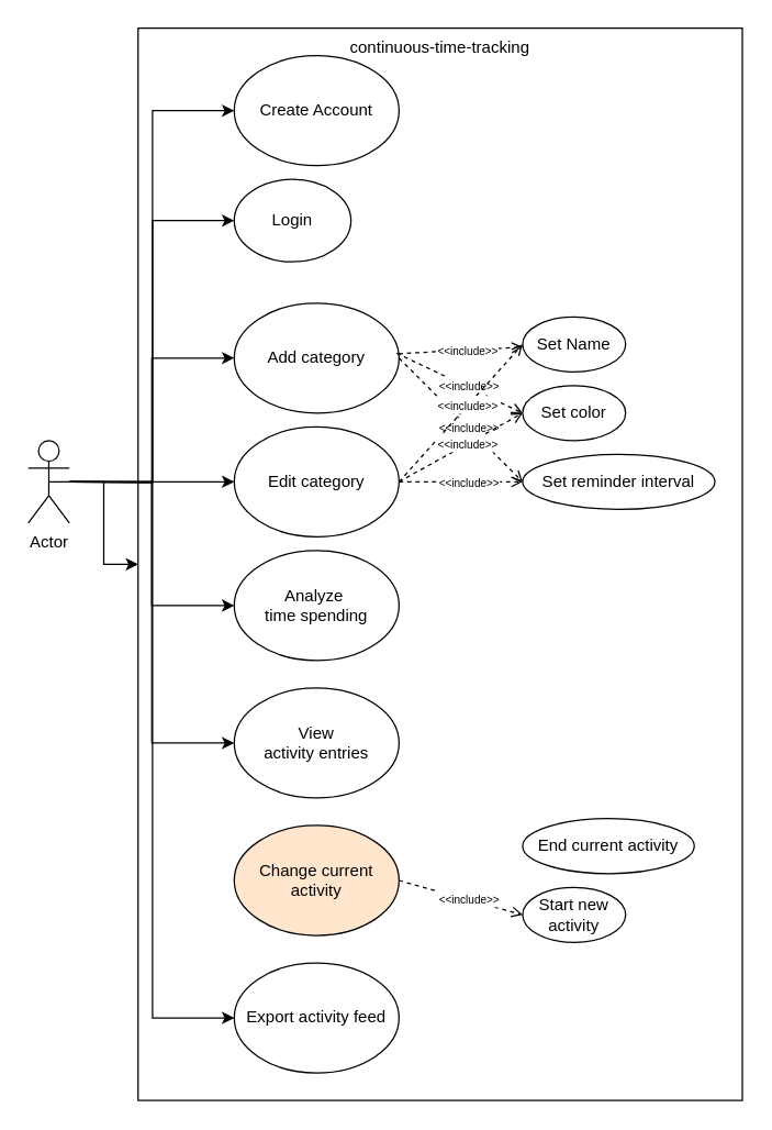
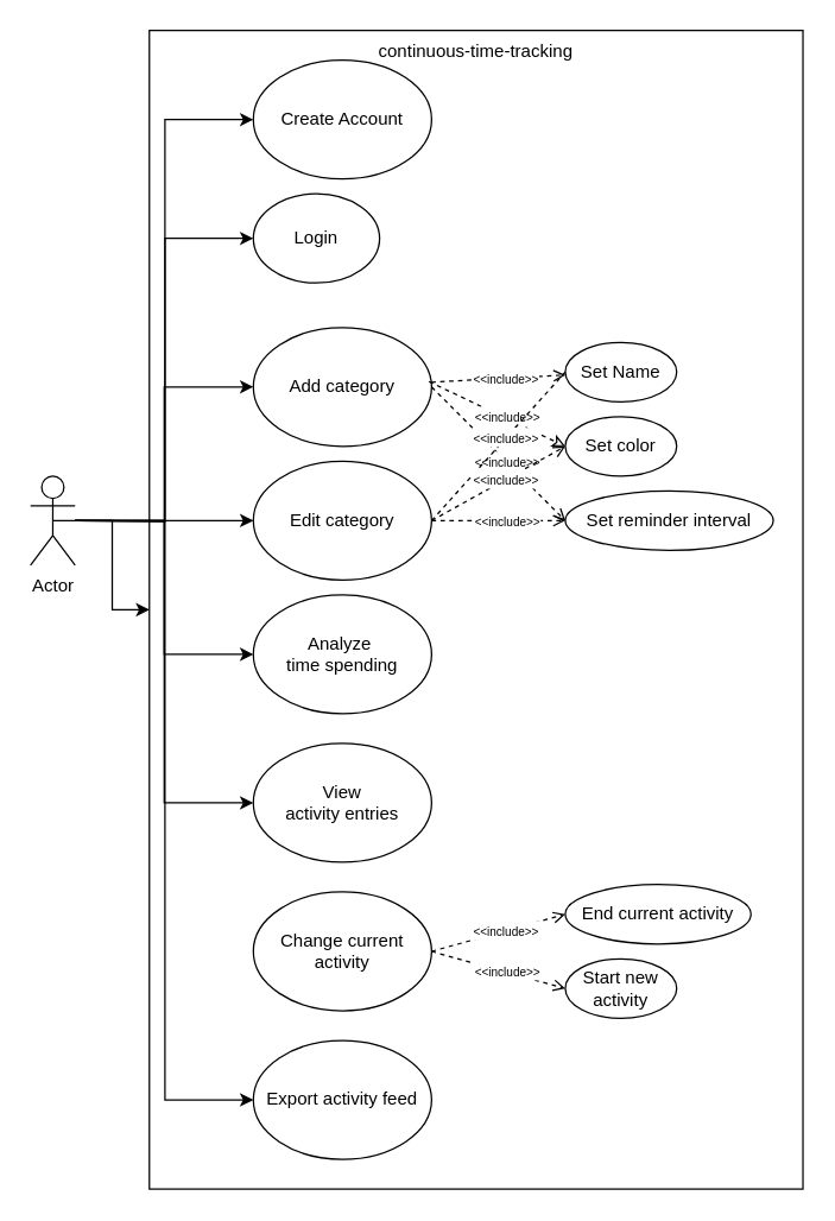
- <mxCell id="23" style="rounded=0;orthogonalLoop=1;jettySize=auto;html=1;verticalAlign=middle;dashed=1;endArrow=open;endFill=0;entryX=0;entryY=0.5;entryDx=0;entryDy=0;exitX=1;exitY=0.5;exitDx=0;exitDy=0;" parent="1" source="15" target="16" edge="1"><mxGeometry relative="1" as="geometry"><mxPoint x="299.808" y="266.804" as="sourcePoint" /><mxPoint x="390.176" y="261.934" as="targetPoint" /></mxGeometry></mxCell>
+ <mxCell id="23" style="rounded=0;orthogonalLoop=1;jettySize=auto;html=1;verticalAlign=middle;dashed=1;endArrow=none;endFill=0;entryX=0;entryY=0.5;entryDx=0;entryDy=0;exitX=1;exitY=0.5;exitDx=0;exitDy=0;" parent="1" source="15" target="16" edge="1"><mxGeometry relative="1" as="geometry"><mxPoint x="299.808" y="266.804" as="sourcePoint" /><mxPoint x="390.176" y="261.934" as="targetPoint" /></mxGeometry></mxCell>
- <mxCell id="19" style="rounded=0;orthogonalLoop=1;jettySize=auto;html=1;verticalAlign=middle;dashed=1;endArrow=open;endFill=0;exitX=0.985;exitY=0.455;exitDx=0;exitDy=0;exitPerimeter=0;entryX=0;entryY=0.5;entryDx=0;entryDy=0;" parent="1" source="14" target="17" edge="1"><mxGeometry relative="1" as="geometry"><mxPoint x="299.808" y="266.804" as="sourcePoint" /><mxPoint x="390.176" y="261.934" as="targetPoint" /></mxGeometry></mxCell>
+ <mxCell id="19" style="rounded=0;orthogonalLoop=1;jettySize=auto;html=1;verticalAlign=middle;dashed=1;endArrow=classic;endFill=0;exitX=0.985;exitY=0.455;exitDx=0;exitDy=0;exitPerimeter=0;entryX=0;entryY=0.5;entryDx=0;entryDy=0;" parent="1" source="14" target="17" edge="1"><mxGeometry relative="1" as="geometry"><mxPoint x="299.808" y="266.804" as="sourcePoint" /><mxPoint x="390.176" y="261.934" as="targetPoint" /></mxGeometry></mxCell>
+ <mxCell id="31" style="rounded=0;orthogonalLoop=1;jettySize=auto;html=1;verticalAlign=middle;dashed=1;endArrow=open;endFill=0;entryX=0;entryY=0.5;entryDx=0;entryDy=0;exitX=1;exitY=0.5;exitDx=0;exitDy=0;" parent="1" source="8" target="29" edge="1"><mxGeometry relative="1" as="geometry"><mxPoint x="300" y="360" as="sourcePoint" /><mxPoint x="390" y="360" as="targetPoint" /></mxGeometry></mxCell>
+ <mxCell id="32" value="&lt;font style=&quot;font-size: 8px&quot;&gt;&amp;lt;&amp;lt;include&amp;gt;&amp;gt;&lt;/font&gt;" style="edgeLabel;html=1;align=center;verticalAlign=middle;resizable=0;points=[];" parent="31" vertex="1" connectable="0"><mxGeometry x="0.115" y="1" relative="1" as="geometry"><mxPoint as="offset" /></mxGeometry></mxCell>
- <mxCell id="8" value="Change current&lt;br&gt;activity" style="ellipse;whiteSpace=wrap;html=1;fillColor=#ffe6cc;" parent="1" vertex="1"><mxGeometry x="170" y="600" width="120" height="80" as="geometry" /></mxCell>
+ <mxCell id="8" value="Change current&lt;br&gt;activity" style="ellipse;whiteSpace=wrap;html=1;" parent="1" vertex="1"><mxGeometry x="170" y="600" width="120" height="80" as="geometry" /></mxCell>
